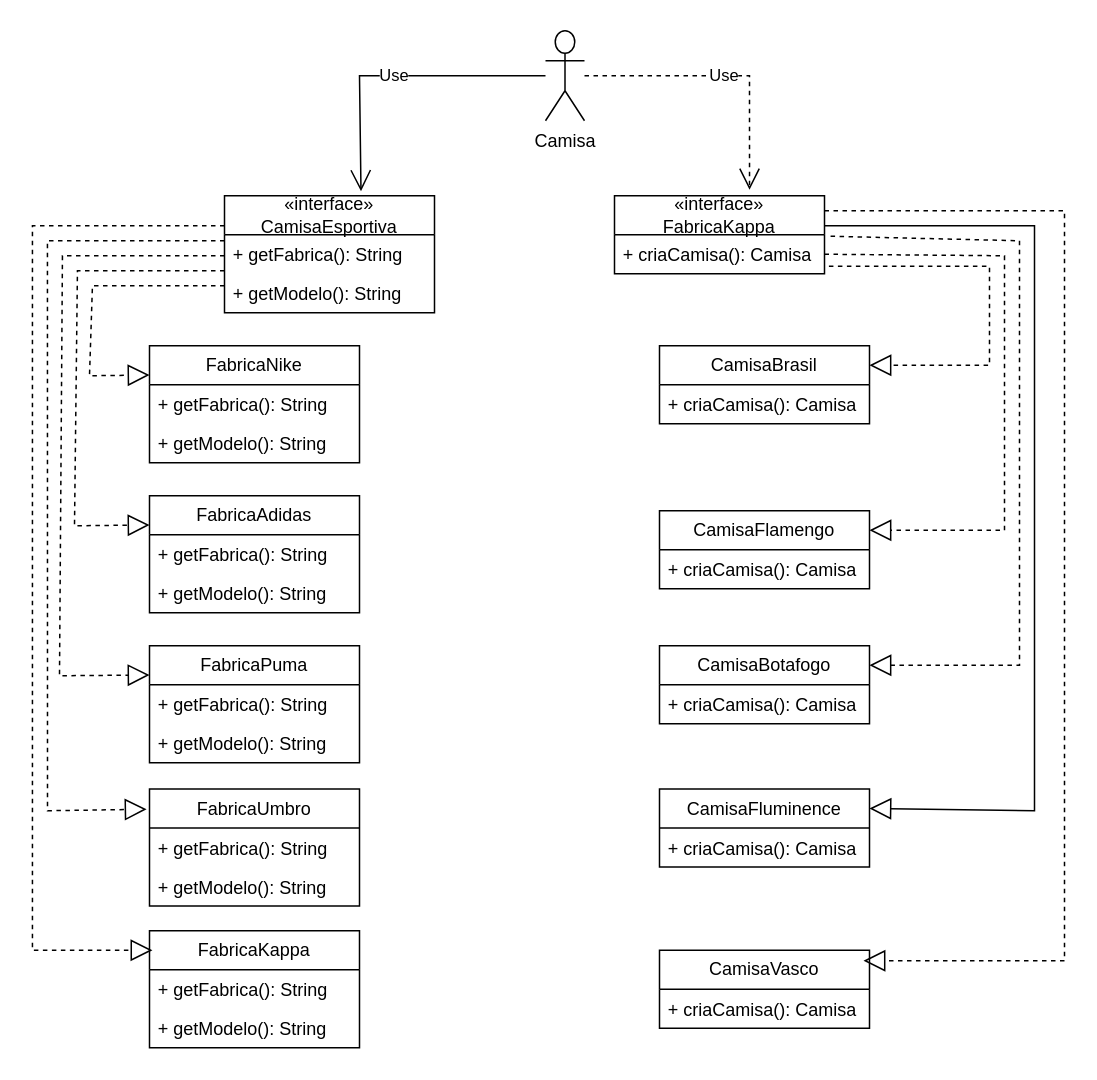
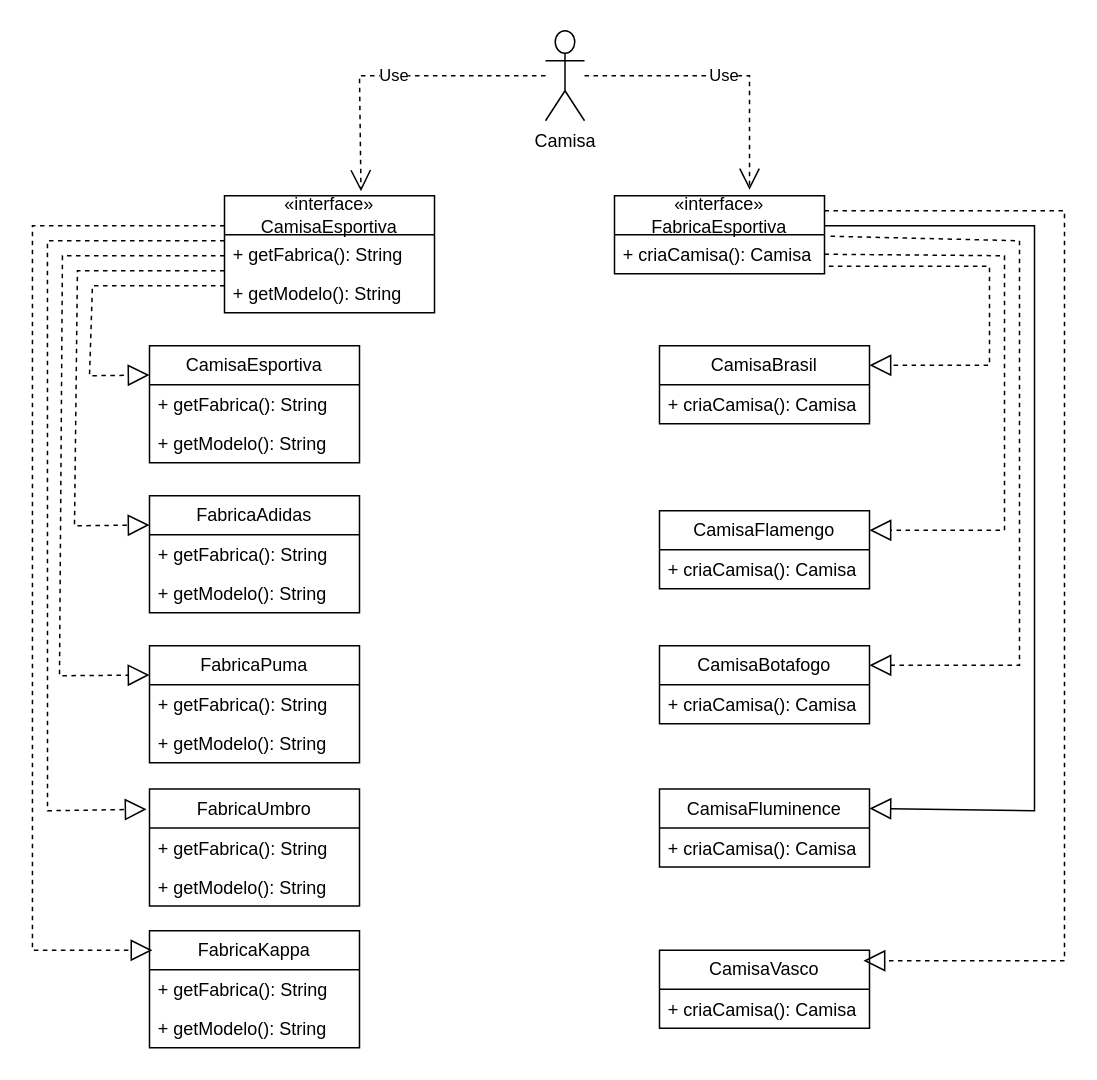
- <mxCell id="33" value="Use" style="endArrow=open;endSize=12;dashed=0;html=1;rounded=0;entryX=0.65;entryY=-0.038;entryDx=0;entryDy=0;entryPerimeter=0;" edge="1" parent="1" source="2" target="3"><mxGeometry width="160" relative="1" as="geometry"><mxPoint x="159" y="60" as="sourcePoint" /><mxPoint x="209" y="50" as="targetPoint" /><Array as="points"><mxPoint x="239" y="50" /></Array></mxGeometry></mxCell>
+ <mxCell id="33" value="Use" style="endArrow=open;endSize=12;dashed=1;html=1;rounded=0;entryX=0.65;entryY=-0.038;entryDx=0;entryDy=0;entryPerimeter=0;" edge="1" parent="1" source="2" target="3"><mxGeometry width="160" relative="1" as="geometry"><mxPoint x="159" y="60" as="sourcePoint" /><mxPoint x="209" y="50" as="targetPoint" /><Array as="points"><mxPoint x="239" y="50" /></Array></mxGeometry></mxCell>
- <mxCell id="21" value="&lt;div&gt;«interface»&lt;br&gt;&lt;/div&gt;&lt;div&gt;FabricaKappa&lt;/div&gt;" style="swimlane;fontStyle=0;childLayout=stackLayout;horizontal=1;startSize=26;fillColor=none;horizontalStack=0;resizeParent=1;resizeParentMax=0;resizeLast=0;collapsible=1;marginBottom=0;whiteSpace=wrap;html=1;" vertex="1" parent="1"><mxGeometry x="409" y="130" width="140" height="52" as="geometry" /></mxCell>
+ <mxCell id="21" value="&lt;div&gt;«interface»&lt;br&gt;&lt;/div&gt;&lt;div&gt;FabricaEsportiva&lt;/div&gt;" style="swimlane;fontStyle=0;childLayout=stackLayout;horizontal=1;startSize=26;fillColor=none;horizontalStack=0;resizeParent=1;resizeParentMax=0;resizeLast=0;collapsible=1;marginBottom=0;whiteSpace=wrap;html=1;" vertex="1" parent="1"><mxGeometry x="409" y="130" width="140" height="52" as="geometry" /></mxCell>
- <mxCell id="6" value="&lt;div&gt;FabricaNike&lt;/div&gt;" style="swimlane;fontStyle=0;childLayout=stackLayout;horizontal=1;startSize=26;fillColor=none;horizontalStack=0;resizeParent=1;resizeParentMax=0;resizeLast=0;collapsible=1;marginBottom=0;whiteSpace=wrap;html=1;" vertex="1" parent="1"><mxGeometry x="99" y="230" width="140" height="78" as="geometry" /></mxCell>
+ <mxCell id="6" value="&lt;div&gt;CamisaEsportiva&lt;/div&gt;" style="swimlane;fontStyle=0;childLayout=stackLayout;horizontal=1;startSize=26;fillColor=none;horizontalStack=0;resizeParent=1;resizeParentMax=0;resizeLast=0;collapsible=1;marginBottom=0;whiteSpace=wrap;html=1;" vertex="1" parent="1"><mxGeometry x="99" y="230" width="140" height="78" as="geometry" /></mxCell>
